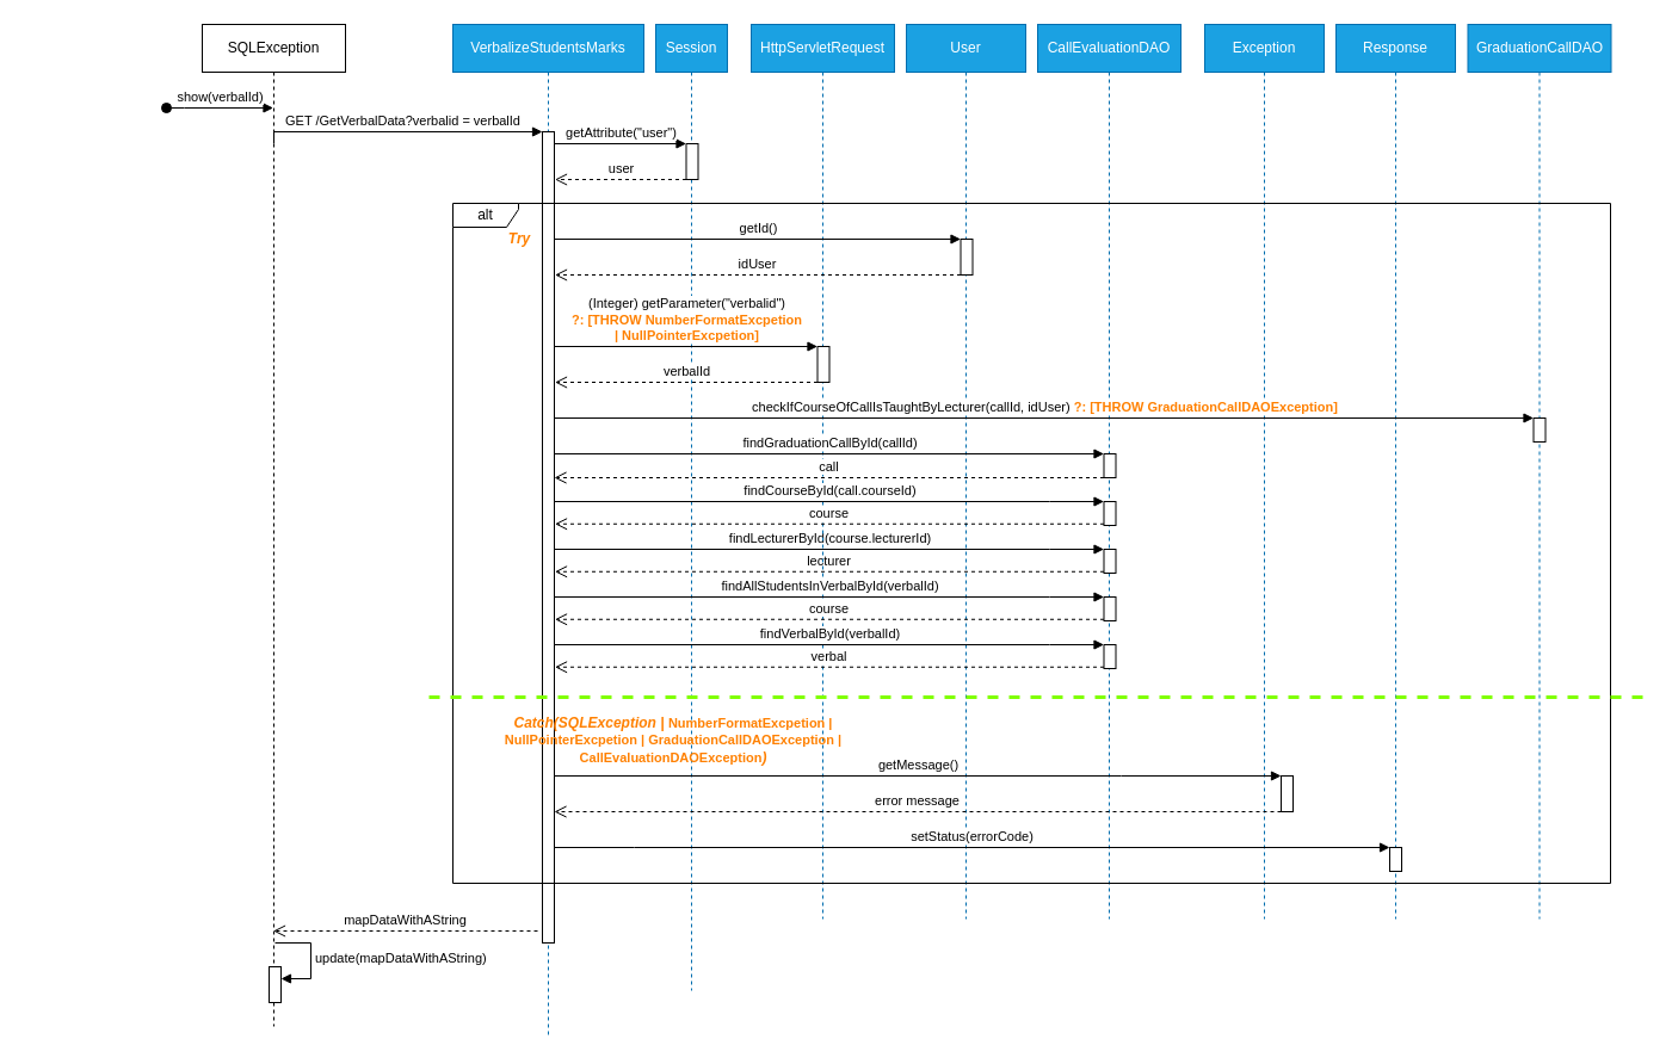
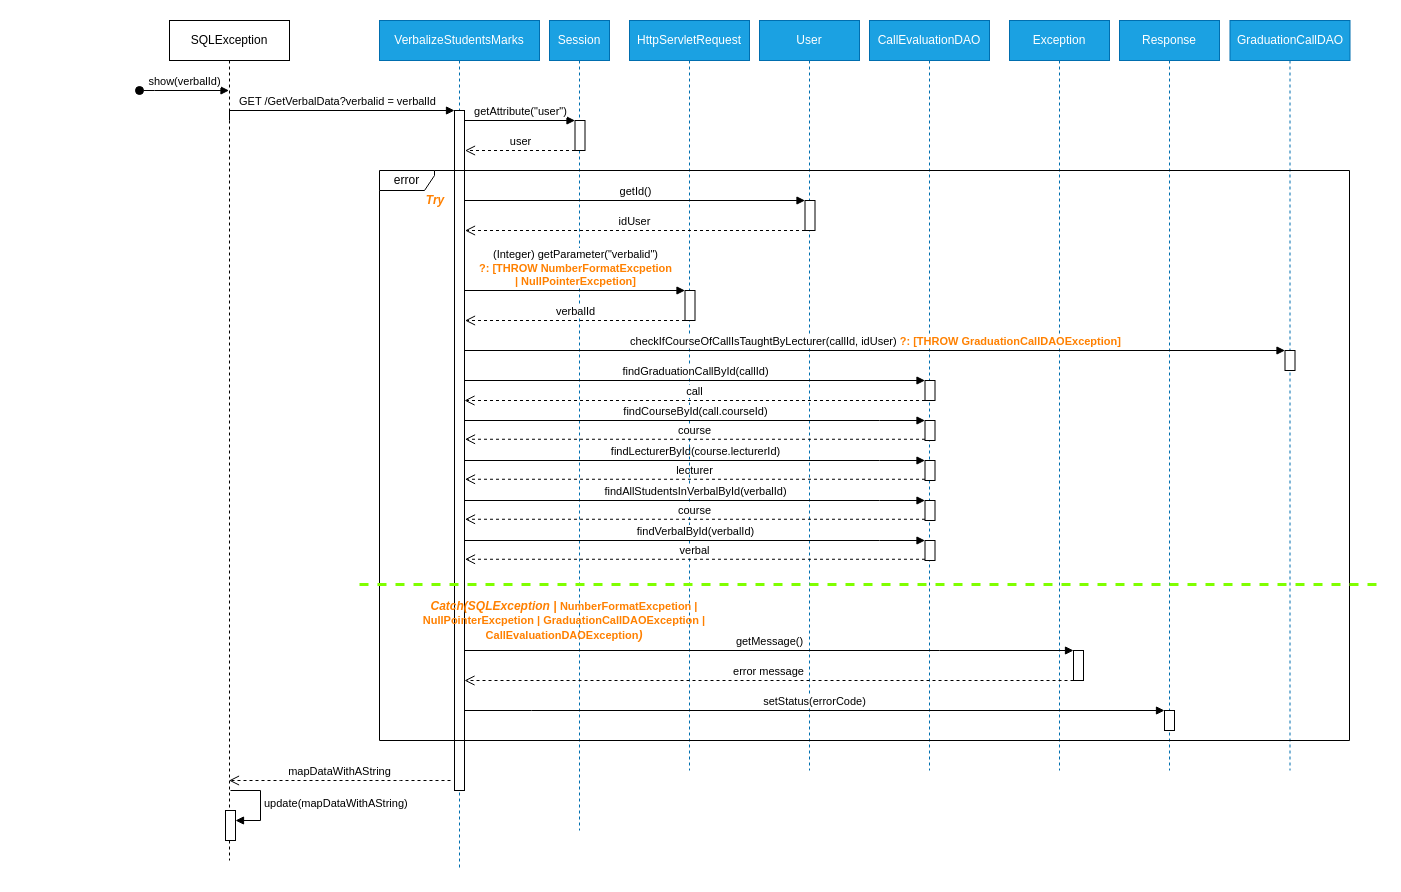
- <mxCell id="22" value="alt" style="shape=umlFrame;whiteSpace=wrap;html=1;pointerEvents=0;width=55;height=20;" vertex="1" parent="1"><mxGeometry x="379" y="170" width="970" height="570" as="geometry" /></mxCell>
+ <mxCell id="22" value="error" style="shape=umlFrame;whiteSpace=wrap;html=1;pointerEvents=0;width=55;height=20;" vertex="1" parent="1"><mxGeometry x="379" y="170" width="970" height="570" as="geometry" /></mxCell>
